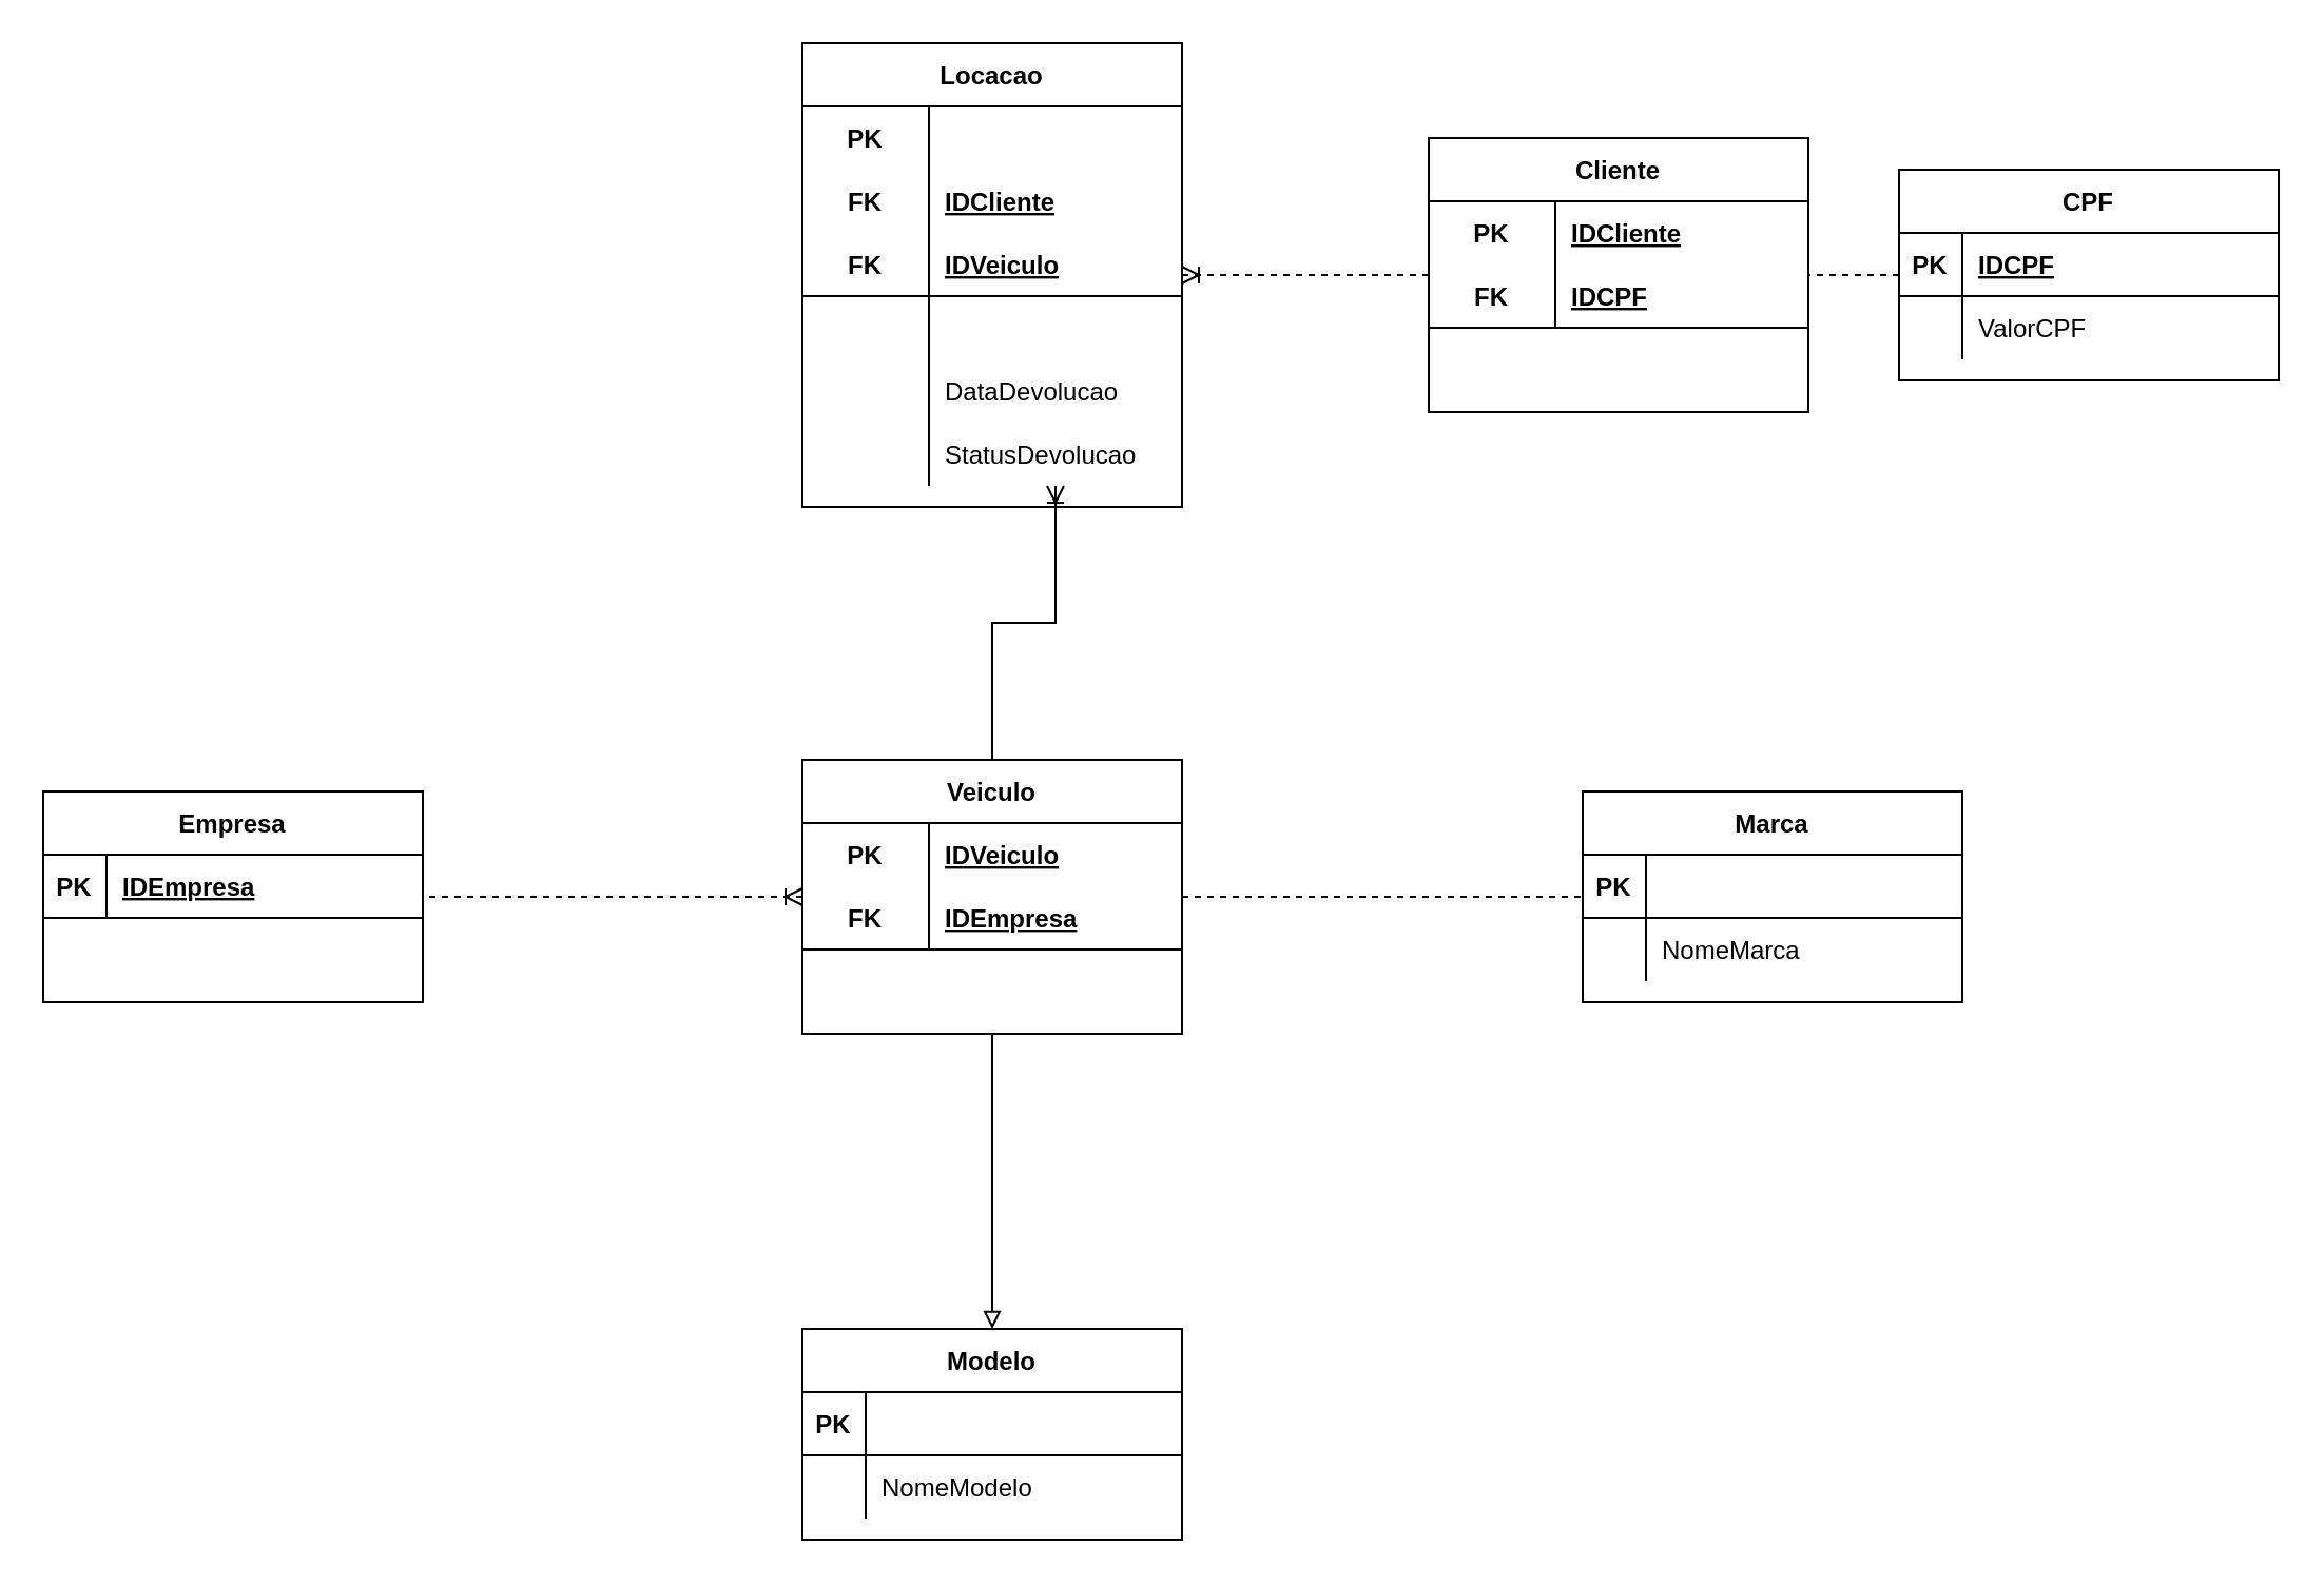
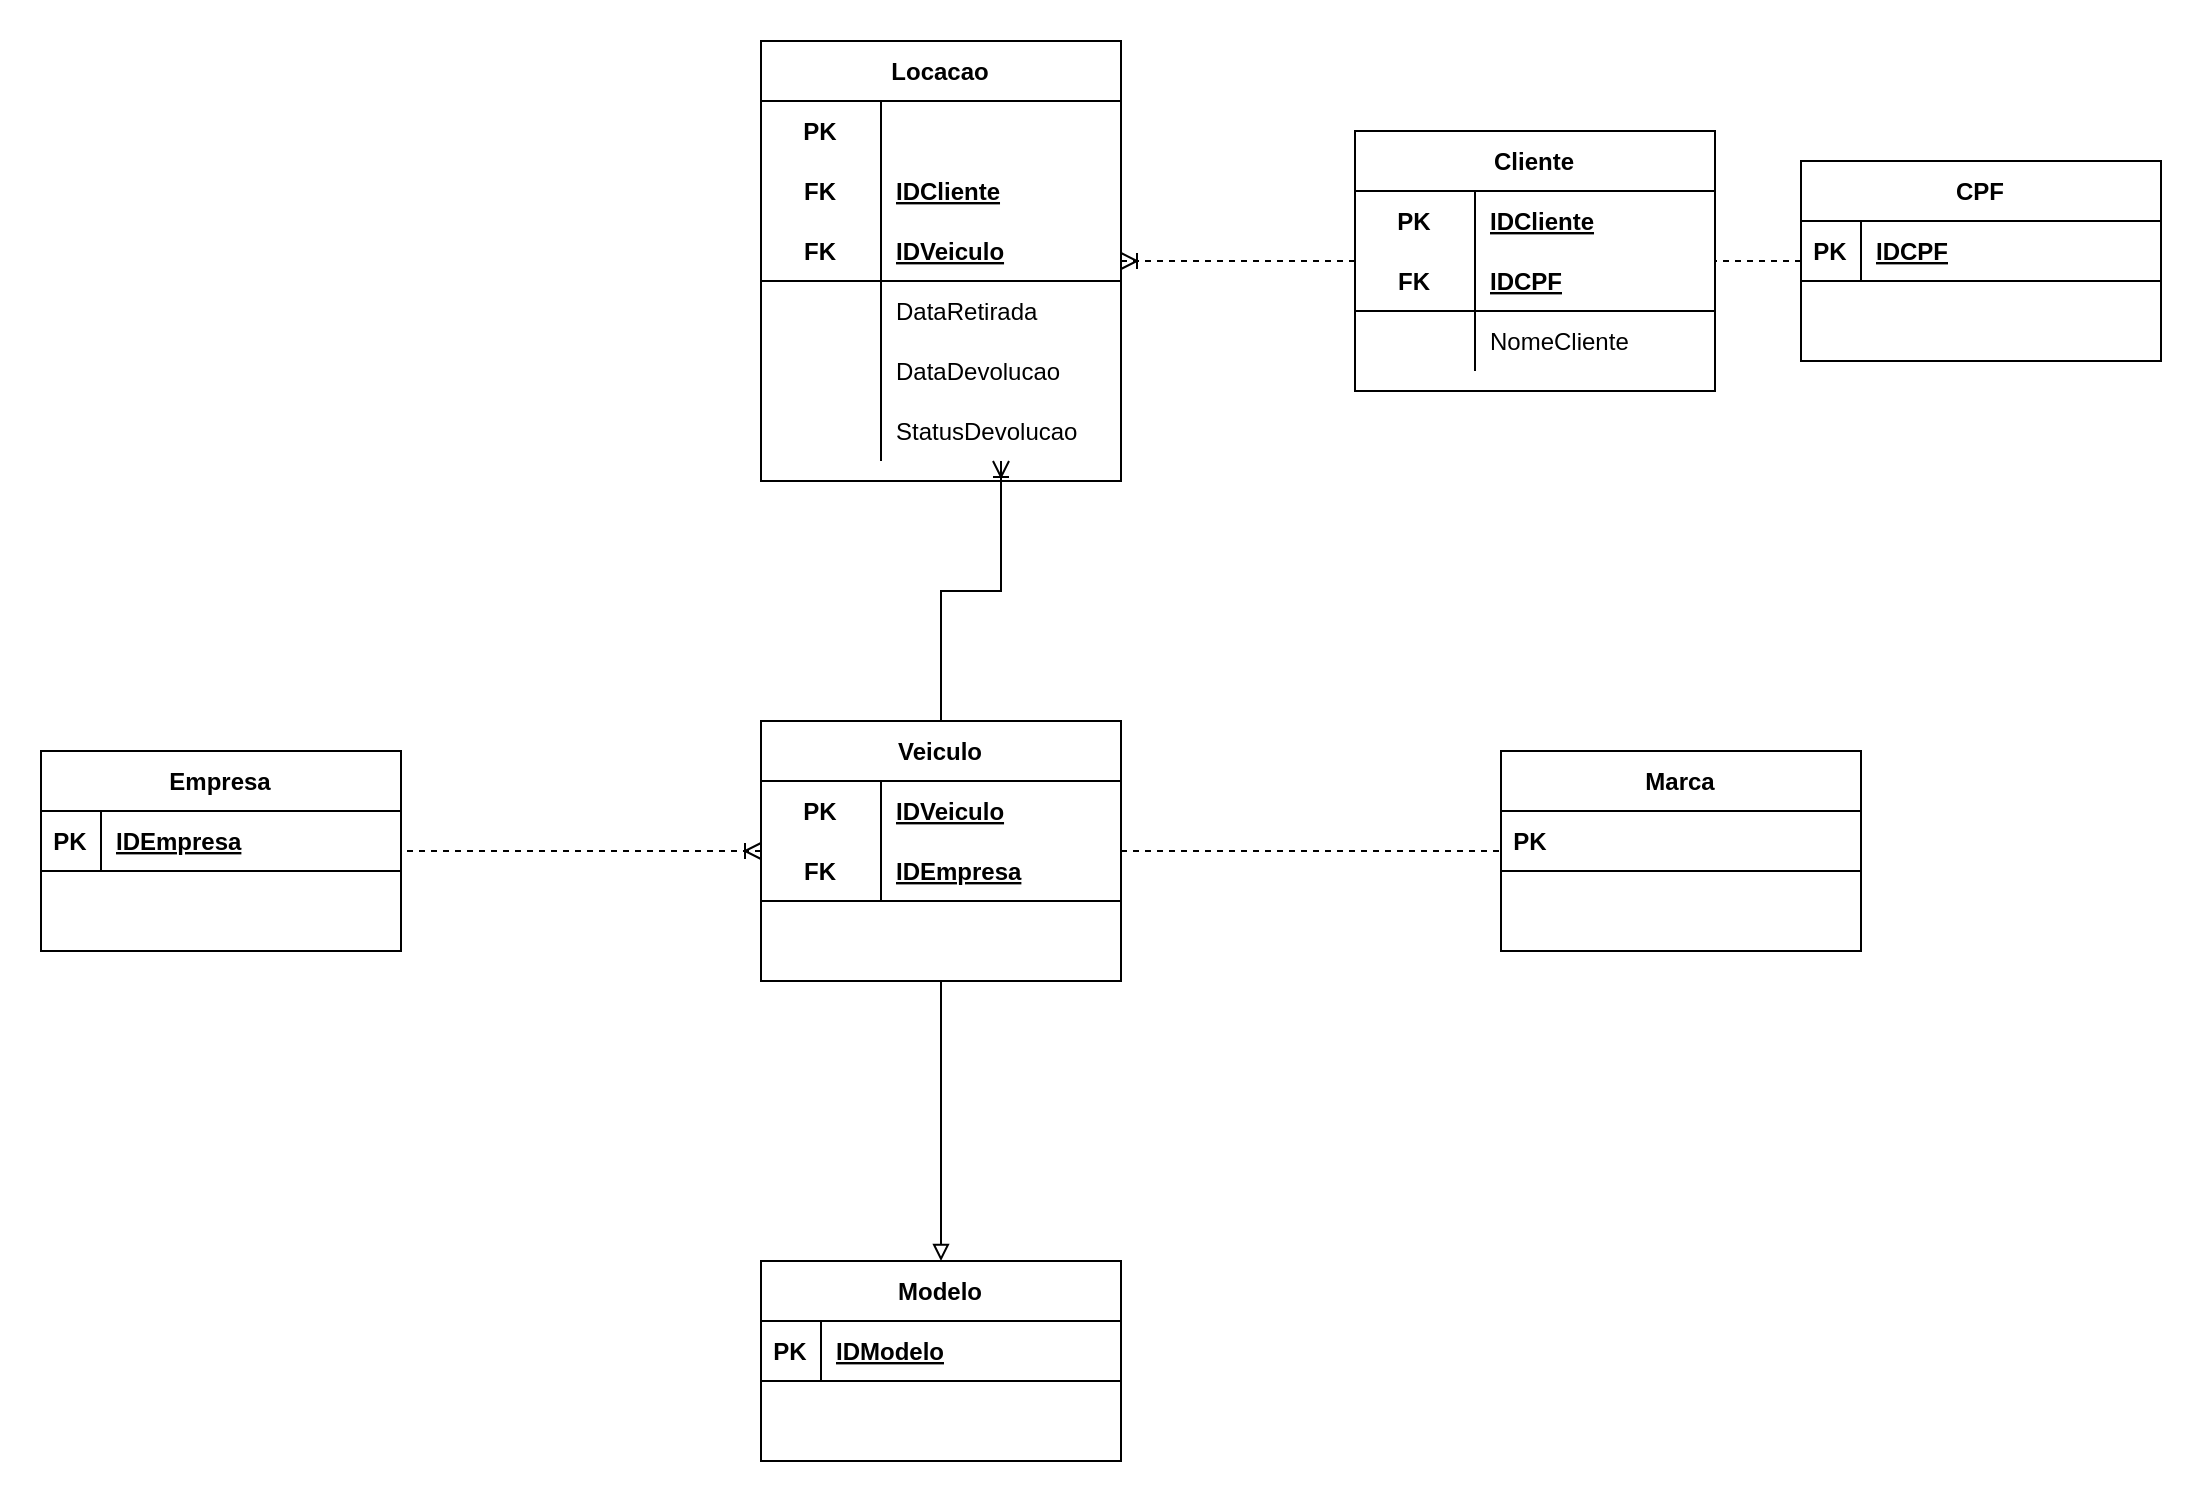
+ <mxCell id="13" value="DataRetirada" style="shape=partialRectangle;connectable=0;fillColor=none;top=0;left=0;bottom=0;right=0;align=left;spacingLeft=6;overflow=hidden;" vertex="1" parent="11"><mxGeometry x="60" width="120" height="30" as="geometry" /></mxCell>
- <mxCell id="64" value="ValorCPF" style="shape=partialRectangle;connectable=0;fillColor=none;top=0;left=0;bottom=0;right=0;align=left;spacingLeft=6;overflow=hidden;" vertex="1" parent="62"><mxGeometry x="30" width="150" height="30" as="geometry" /></mxCell>
+ <mxCell id="30" value="NomeCliente" style="shape=partialRectangle;connectable=0;fillColor=none;top=0;left=0;bottom=0;right=0;align=left;spacingLeft=6;overflow=hidden;" vertex="1" parent="28"><mxGeometry x="60" width="120" height="30" as="geometry" /></mxCell>
- <mxCell id="56" value="NomeMarca" style="shape=partialRectangle;connectable=0;fillColor=none;top=0;left=0;bottom=0;right=0;align=left;spacingLeft=6;overflow=hidden;" vertex="1" parent="54"><mxGeometry x="30" width="150" height="30" as="geometry" /></mxCell>
+ <mxCell id="47" value="IDModelo" style="shape=partialRectangle;connectable=0;fillColor=none;top=0;left=0;bottom=0;right=0;align=left;spacingLeft=6;fontStyle=5;overflow=hidden;" vertex="1" parent="45"><mxGeometry x="30" width="150" height="30" as="geometry" /></mxCell>
- <mxCell id="50" value="NomeModelo" style="shape=partialRectangle;connectable=0;fillColor=none;top=0;left=0;bottom=0;right=0;align=left;spacingLeft=6;overflow=hidden;" vertex="1" parent="48"><mxGeometry x="30" width="150" height="30" as="geometry" /></mxCell>
